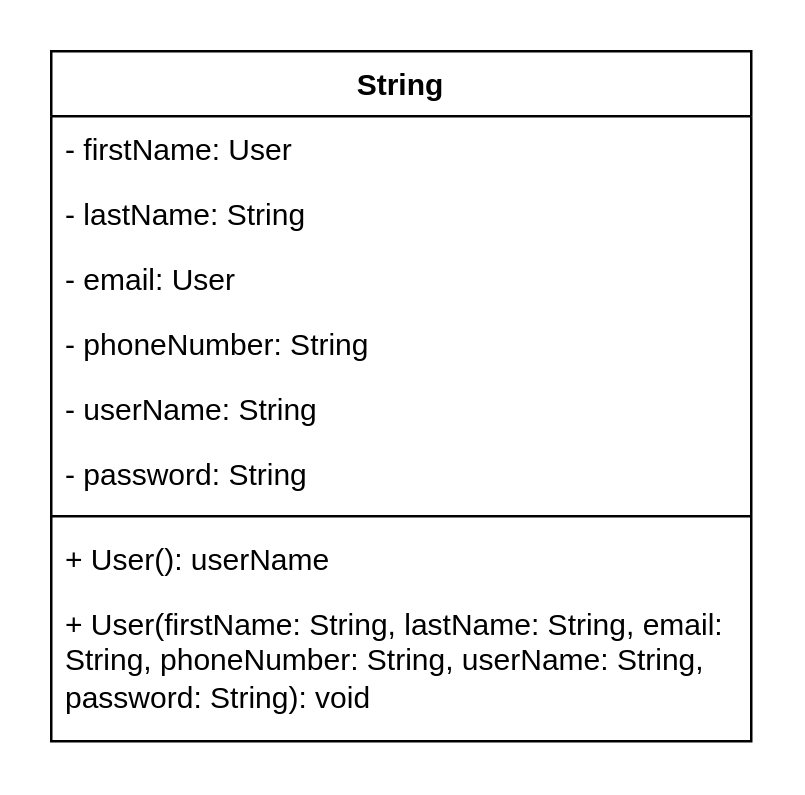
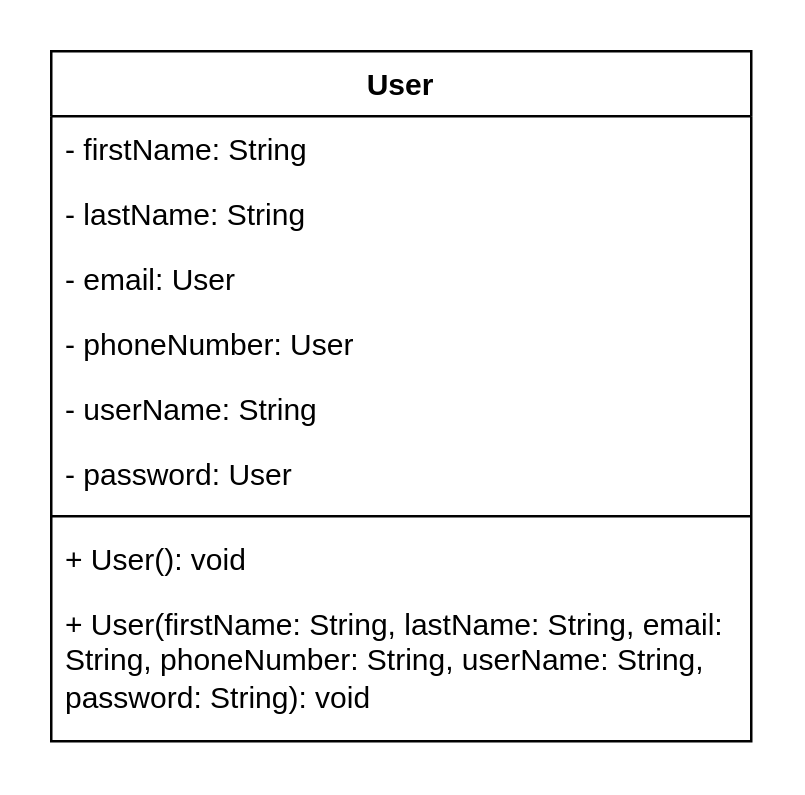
- <mxCell id="2" value="String" style="swimlane;fontStyle=1;align=center;verticalAlign=top;childLayout=stackLayout;horizontal=1;startSize=26;horizontalStack=0;resizeParent=1;resizeParentMax=0;resizeLast=0;collapsible=1;marginBottom=0;" vertex="1" parent="1"><mxGeometry x="20" y="20" width="280" height="276" as="geometry" /></mxCell>
+ <mxCell id="2" value="User" style="swimlane;fontStyle=1;align=center;verticalAlign=top;childLayout=stackLayout;horizontal=1;startSize=26;horizontalStack=0;resizeParent=1;resizeParentMax=0;resizeLast=0;collapsible=1;marginBottom=0;" vertex="1" parent="1"><mxGeometry x="20" y="20" width="280" height="276" as="geometry" /></mxCell>
- <mxCell id="3" value="- firstName: User" style="text;strokeColor=none;fillColor=none;align=left;verticalAlign=top;spacingLeft=4;spacingRight=4;overflow=hidden;rotatable=0;points=[[0,0.5],[1,0.5]];portConstraint=eastwest;" vertex="1" parent="2"><mxGeometry y="26" width="280" height="26" as="geometry" /></mxCell>
+ <mxCell id="3" value="- firstName: String" style="text;strokeColor=none;fillColor=none;align=left;verticalAlign=top;spacingLeft=4;spacingRight=4;overflow=hidden;rotatable=0;points=[[0,0.5],[1,0.5]];portConstraint=eastwest;" vertex="1" parent="2"><mxGeometry y="26" width="280" height="26" as="geometry" /></mxCell>
- <mxCell id="6" value="- phoneNumber: String" style="text;strokeColor=none;fillColor=none;align=left;verticalAlign=top;spacingLeft=4;spacingRight=4;overflow=hidden;rotatable=0;points=[[0,0.5],[1,0.5]];portConstraint=eastwest;" vertex="1" parent="2"><mxGeometry y="104" width="280" height="26" as="geometry" /></mxCell>
+ <mxCell id="6" value="- phoneNumber: User" style="text;strokeColor=none;fillColor=none;align=left;verticalAlign=top;spacingLeft=4;spacingRight=4;overflow=hidden;rotatable=0;points=[[0,0.5],[1,0.5]];portConstraint=eastwest;" vertex="1" parent="2"><mxGeometry y="104" width="280" height="26" as="geometry" /></mxCell>
- <mxCell id="8" value="- password: String" style="text;strokeColor=none;fillColor=none;align=left;verticalAlign=top;spacingLeft=4;spacingRight=4;overflow=hidden;rotatable=0;points=[[0,0.5],[1,0.5]];portConstraint=eastwest;" vertex="1" parent="2"><mxGeometry y="156" width="280" height="26" as="geometry" /></mxCell>
+ <mxCell id="8" value="- password: User" style="text;strokeColor=none;fillColor=none;align=left;verticalAlign=top;spacingLeft=4;spacingRight=4;overflow=hidden;rotatable=0;points=[[0,0.5],[1,0.5]];portConstraint=eastwest;" vertex="1" parent="2"><mxGeometry y="156" width="280" height="26" as="geometry" /></mxCell>
- <mxCell id="10" value="+ User(): userName" style="text;strokeColor=none;fillColor=none;align=left;verticalAlign=top;spacingLeft=4;spacingRight=4;overflow=hidden;rotatable=0;points=[[0,0.5],[1,0.5]];portConstraint=eastwest;" vertex="1" parent="2"><mxGeometry y="190" width="280" height="26" as="geometry" /></mxCell>
+ <mxCell id="10" value="+ User(): void" style="text;strokeColor=none;fillColor=none;align=left;verticalAlign=top;spacingLeft=4;spacingRight=4;overflow=hidden;rotatable=0;points=[[0,0.5],[1,0.5]];portConstraint=eastwest;" vertex="1" parent="2"><mxGeometry y="190" width="280" height="26" as="geometry" /></mxCell>
